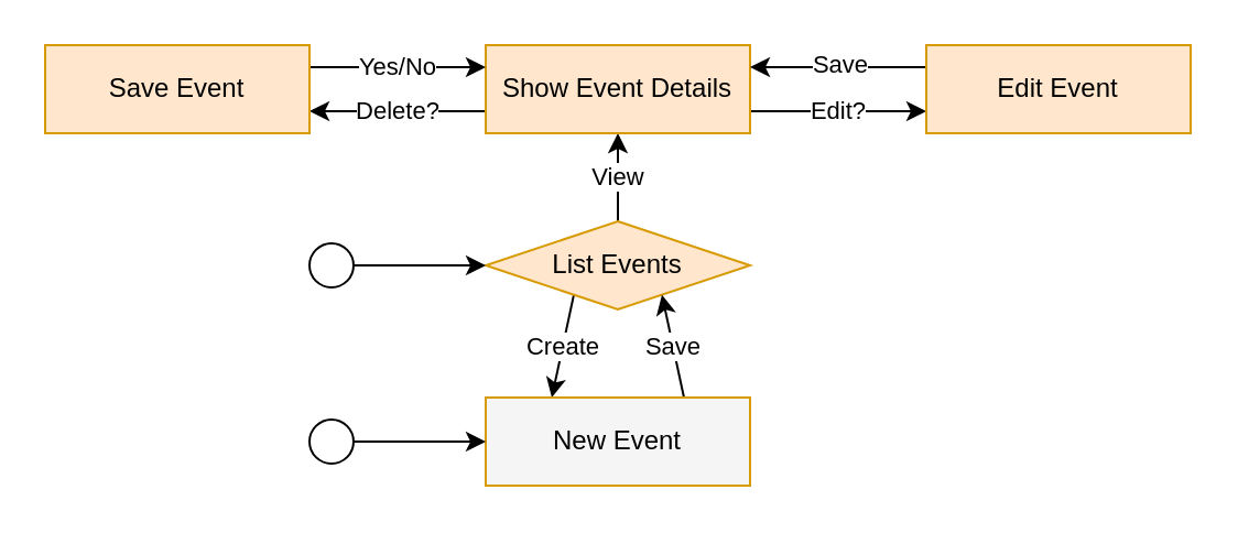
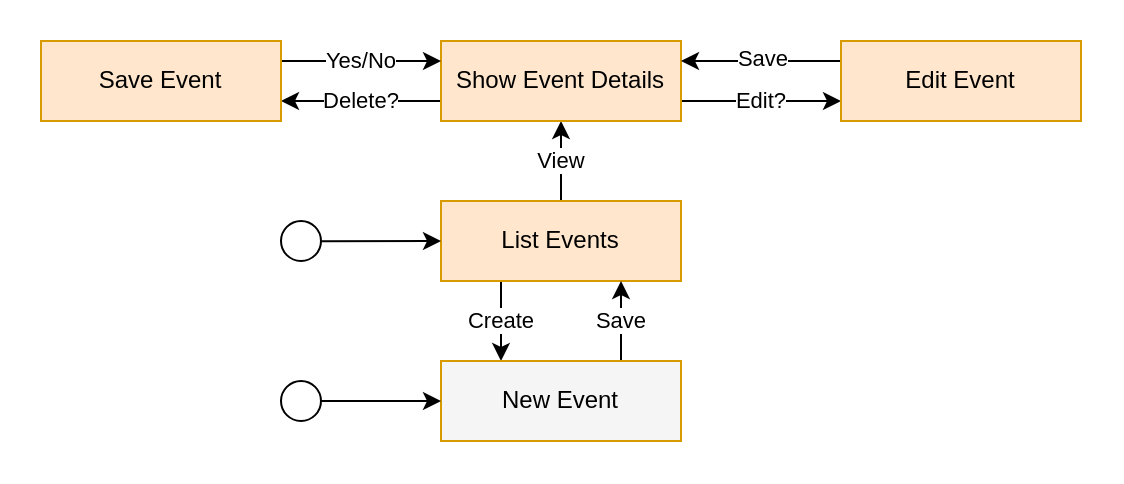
- <mxCell id="4" value="&lt;div&gt;List Events&lt;/div&gt;" style="rhombus;whiteSpace=wrap;html=1;fillColor=#ffe6cc;strokeColor=#d79b00;" vertex="1" parent="1"><mxGeometry x="220" y="100" width="120" height="40" as="geometry" /></mxCell>
+ <mxCell id="4" value="&lt;div&gt;List Events&lt;/div&gt;" style="rounded=0;whiteSpace=wrap;html=1;fillColor=#ffe6cc;strokeColor=#d79b00;" vertex="1" parent="1"><mxGeometry x="220" y="100" width="120" height="40" as="geometry" /></mxCell>
